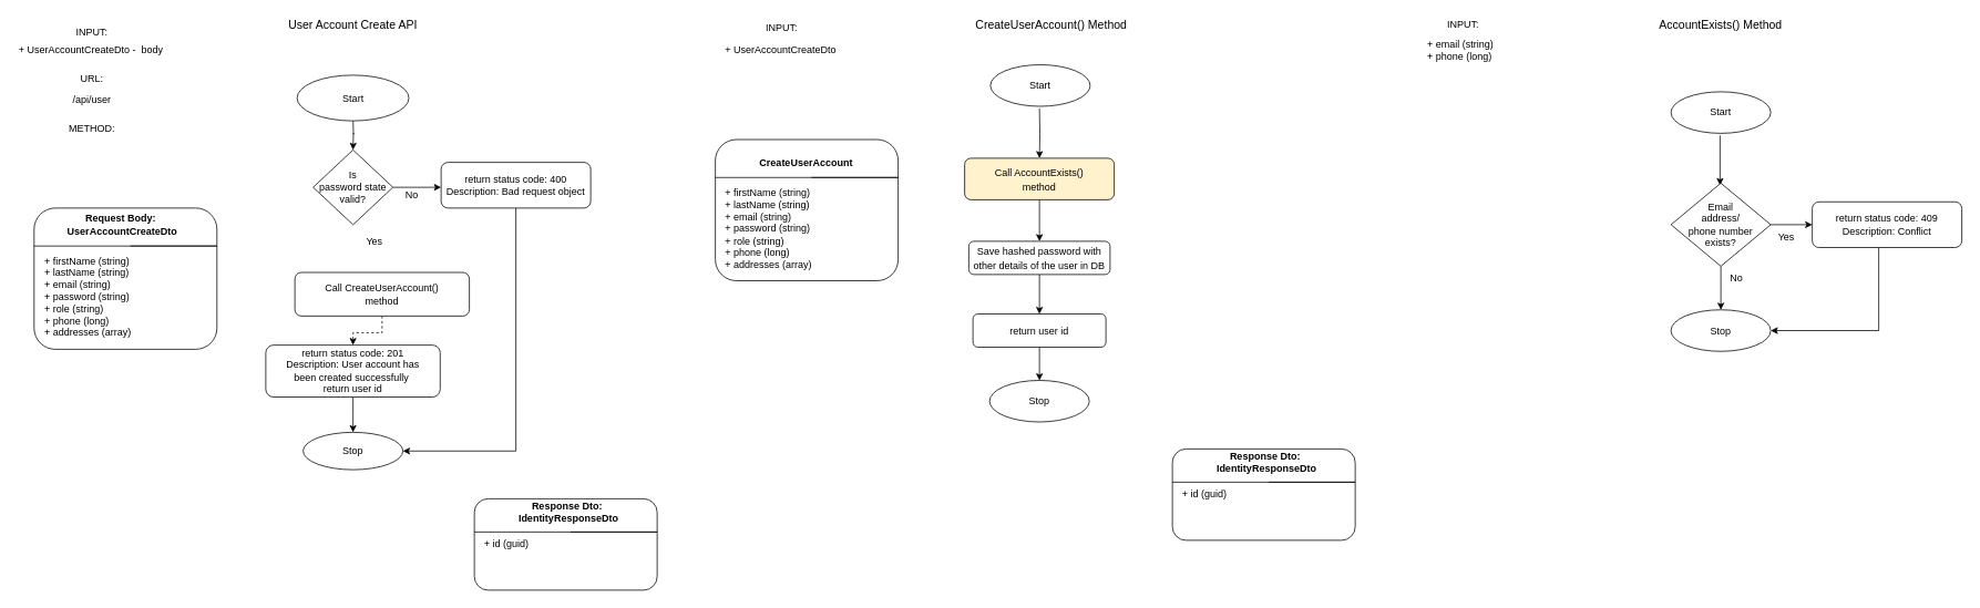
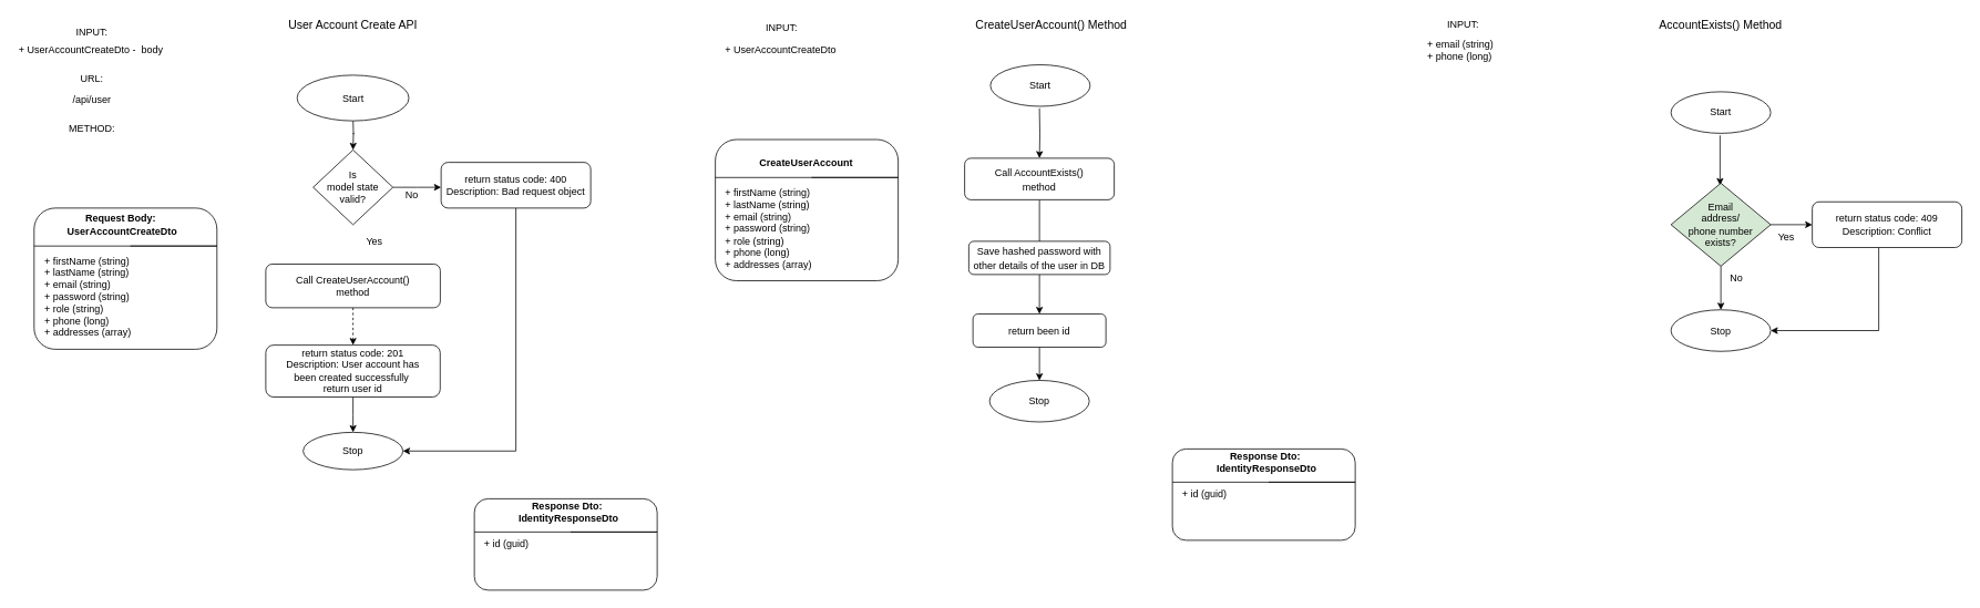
- <mxCell id="20" value="&lt;font style=&quot;font-size: 12px;&quot;&gt;Call AccountExists() &lt;br&gt;method&lt;/font&gt;" style="rounded=1;whiteSpace=wrap;html=1;fontSize=14;fillColor=#fff2cc;" vertex="1" parent="1"><mxGeometry x="1160" y="190" width="180" height="50" as="geometry" /></mxCell>
+ <mxCell id="20" value="&lt;font style=&quot;font-size: 12px;&quot;&gt;Call AccountExists() &lt;br&gt;method&lt;/font&gt;" style="rounded=1;whiteSpace=wrap;html=1;fontSize=14;" vertex="1" parent="1"><mxGeometry x="1160" y="190" width="180" height="50" as="geometry" /></mxCell>
- <mxCell id="34" value="Is &lt;br&gt;password state &lt;br&gt;valid?" style="rhombus;whiteSpace=wrap;html=1;" vertex="1" parent="1"><mxGeometry x="376" y="180" width="96" height="90" as="geometry" /></mxCell>
+ <mxCell id="34" value="Is &lt;br&gt;model state &lt;br&gt;valid?" style="rhombus;whiteSpace=wrap;html=1;" vertex="1" parent="1"><mxGeometry x="376" y="180" width="96" height="90" as="geometry" /></mxCell>
- <mxCell id="28" value="&lt;font style=&quot;font-size: 12px;&quot;&gt;Email &lt;br&gt;address/&lt;br&gt;phone number&lt;br&gt;exists?&lt;br&gt;&lt;/font&gt;" style="rhombus;whiteSpace=wrap;html=1;" vertex="1" parent="1"><mxGeometry x="2010" y="220" width="120" height="100" as="geometry" /></mxCell>
+ <mxCell id="28" value="&lt;font style=&quot;font-size: 12px;&quot;&gt;Email &lt;br&gt;address/&lt;br&gt;phone number&lt;br&gt;exists?&lt;br&gt;&lt;/font&gt;" style="rhombus;whiteSpace=wrap;html=1;fillColor=#d5e8d4;" vertex="1" parent="1"><mxGeometry x="2010" y="220" width="120" height="100" as="geometry" /></mxCell>
- <mxCell id="19" style="edgeStyle=orthogonalEdgeStyle;rounded=0;orthogonalLoop=1;jettySize=auto;html=1;entryX=0.5;entryY=0;entryDx=0;entryDy=0;" edge="1" parent="1" source="20" target="22"><mxGeometry relative="1" as="geometry"><mxPoint x="1250" y="280" as="targetPoint" /></mxGeometry></mxCell>
+ <mxCell id="19" style="edgeStyle=orthogonalEdgeStyle;rounded=0;orthogonalLoop=1;jettySize=auto;html=1;entryX=0.5;entryY=0;entryDx=0;entryDy=0;endArrow=none;" edge="1" parent="1" source="20" target="22"><mxGeometry relative="1" as="geometry"><mxPoint x="1250" y="280" as="targetPoint" /></mxGeometry></mxCell>
- <mxCell id="4" value="Call CreateUserAccount()&lt;br&gt;method" style="rounded=1;whiteSpace=wrap;html=1;" vertex="1" parent="1"><mxGeometry x="354" y="327.5" width="210" height="52.5" as="geometry" /></mxCell>
+ <mxCell id="4" value="Call CreateUserAccount()&lt;br&gt;method" style="rounded=1;whiteSpace=wrap;html=1;" vertex="1" parent="1"><mxGeometry x="319" y="317.5" width="210" height="52.5" as="geometry" /></mxCell>
- <mxCell id="54" value="&lt;span style=&quot;font-size: 12px;&quot;&gt;return user id&lt;/span&gt;" style="rounded=1;whiteSpace=wrap;html=1;fontSize=14;" vertex="1" parent="1"><mxGeometry x="1170" y="377.5" width="160" height="40" as="geometry" /></mxCell>
+ <mxCell id="54" value="&lt;span style=&quot;font-size: 12px;&quot;&gt;return been id&lt;/span&gt;" style="rounded=1;whiteSpace=wrap;html=1;fontSize=14;" vertex="1" parent="1"><mxGeometry x="1170" y="377.5" width="160" height="40" as="geometry" /></mxCell>
